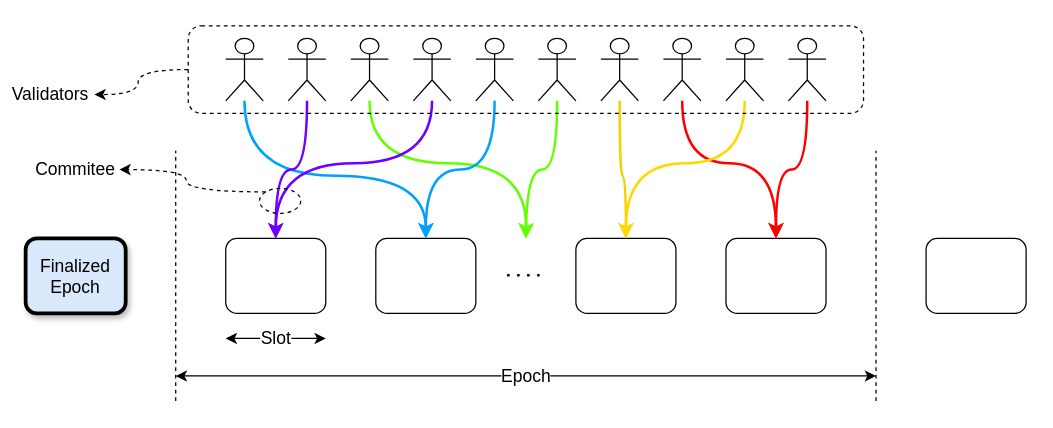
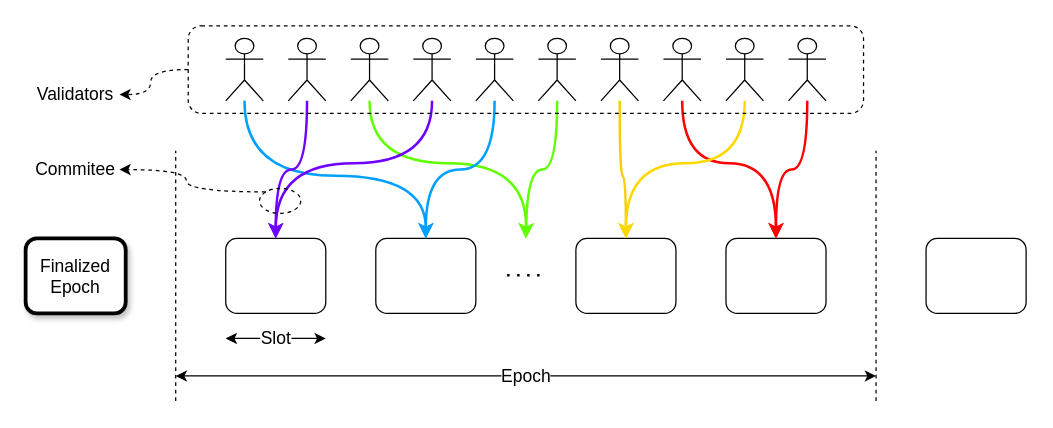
- <mxCell id="38" value="&lt;font style=&quot;font-size: 14px;&quot;&gt;Validators&lt;/font&gt;" style="text;html=1;strokeColor=none;fillColor=none;align=center;verticalAlign=middle;whiteSpace=wrap;rounded=0;perimeterSpacing=5;" vertex="1" parent="1"><mxGeometry x="10" y="60" width="60" height="30" as="geometry" /></mxCell>
+ <mxCell id="38" value="&lt;font style=&quot;font-size: 14px;&quot;&gt;Validators&lt;/font&gt;" style="text;html=1;strokeColor=none;fillColor=none;align=center;verticalAlign=middle;whiteSpace=wrap;rounded=0;perimeterSpacing=5;" vertex="1" parent="1"><mxGeometry x="30" y="60" width="60" height="30" as="geometry" /></mxCell>
- <mxCell id="11" value="&lt;font style=&quot;font-size: 14px;&quot;&gt;Finalized&lt;br&gt;Epoch&lt;br&gt;&lt;/font&gt;" style="rounded=1;whiteSpace=wrap;html=1;fillStyle=auto;shadow=1;glass=0;strokeWidth=3;fillColor=#dae8fc;" vertex="1" parent="1"><mxGeometry x="20" y="190" width="80" height="60" as="geometry" /></mxCell>
+ <mxCell id="11" value="&lt;font style=&quot;font-size: 14px;&quot;&gt;Finalized&lt;br&gt;Epoch&lt;br&gt;&lt;/font&gt;" style="rounded=1;whiteSpace=wrap;html=1;fillStyle=auto;shadow=1;glass=0;strokeWidth=3;" vertex="1" parent="1"><mxGeometry x="20" y="190" width="80" height="60" as="geometry" /></mxCell>
